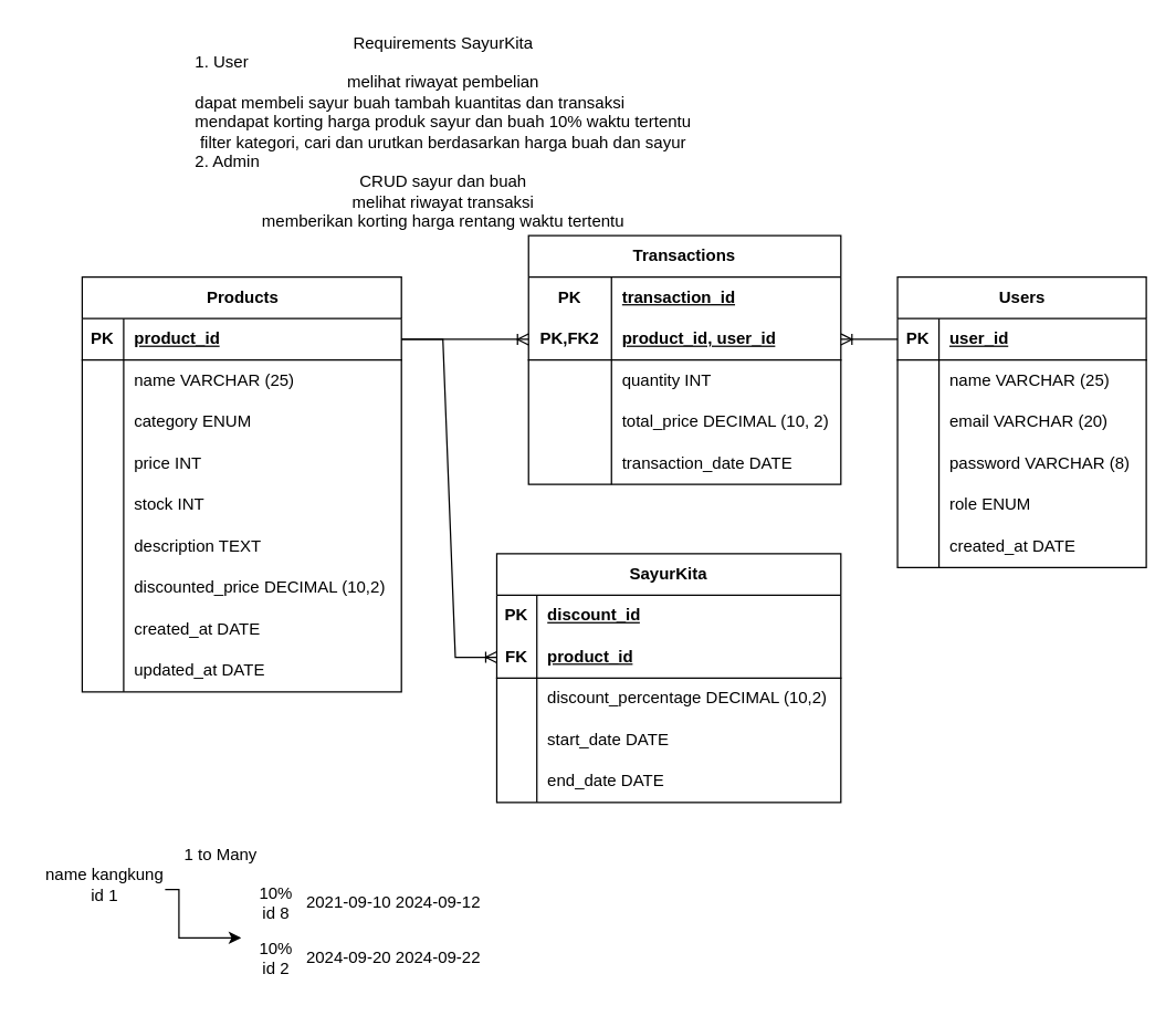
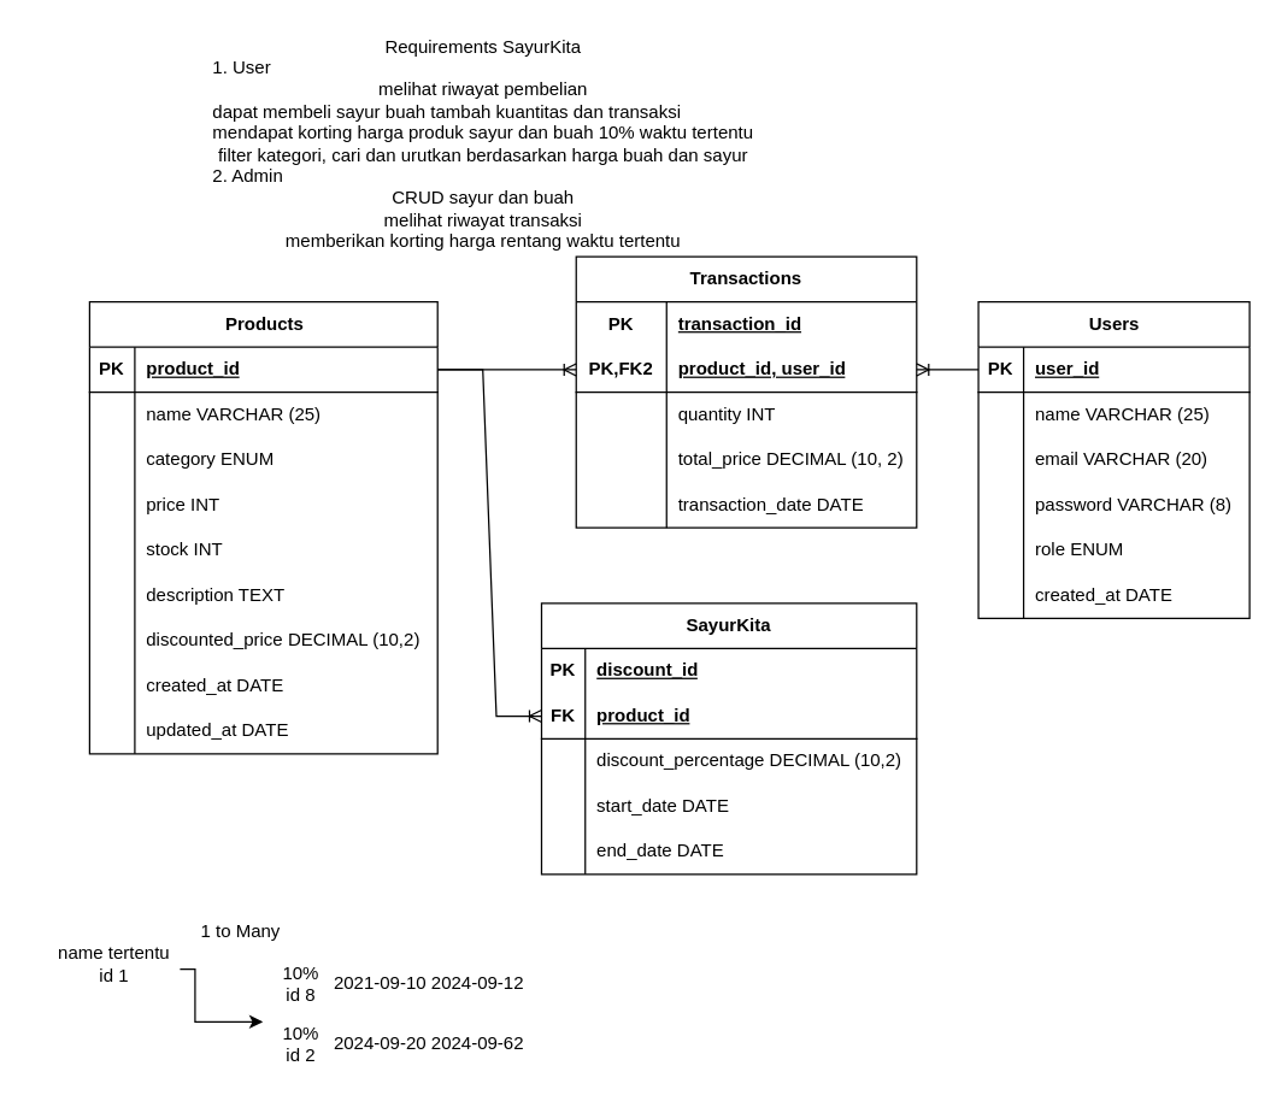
- <mxCell id="86" value="name kangkung&lt;div&gt;id 1&lt;/div&gt;" style="text;html=1;align=center;verticalAlign=middle;resizable=0;points=[];autosize=1;strokeColor=none;fillColor=none;" vertex="1" parent="1"><mxGeometry x="20" y="620" width="110" height="40" as="geometry" /></mxCell>
+ <mxCell id="86" value="name tertentu&lt;div&gt;id 1&lt;/div&gt;" style="text;html=1;align=center;verticalAlign=middle;resizable=0;points=[];autosize=1;strokeColor=none;fillColor=none;" vertex="1" parent="1"><mxGeometry x="20" y="620" width="110" height="40" as="geometry" /></mxCell>
- <mxCell id="90" value="2024-09-20 2024-09-22" style="text;html=1;align=center;verticalAlign=middle;resizable=0;points=[];autosize=1;strokeColor=none;fillColor=none;" vertex="1" parent="1"><mxGeometry x="209" y="678" width="150" height="30" as="geometry" /></mxCell>
+ <mxCell id="90" value="2024-09-20 2024-09-62" style="text;html=1;align=center;verticalAlign=middle;resizable=0;points=[];autosize=1;strokeColor=none;fillColor=none;" vertex="1" parent="1"><mxGeometry x="209" y="678" width="150" height="30" as="geometry" /></mxCell>
